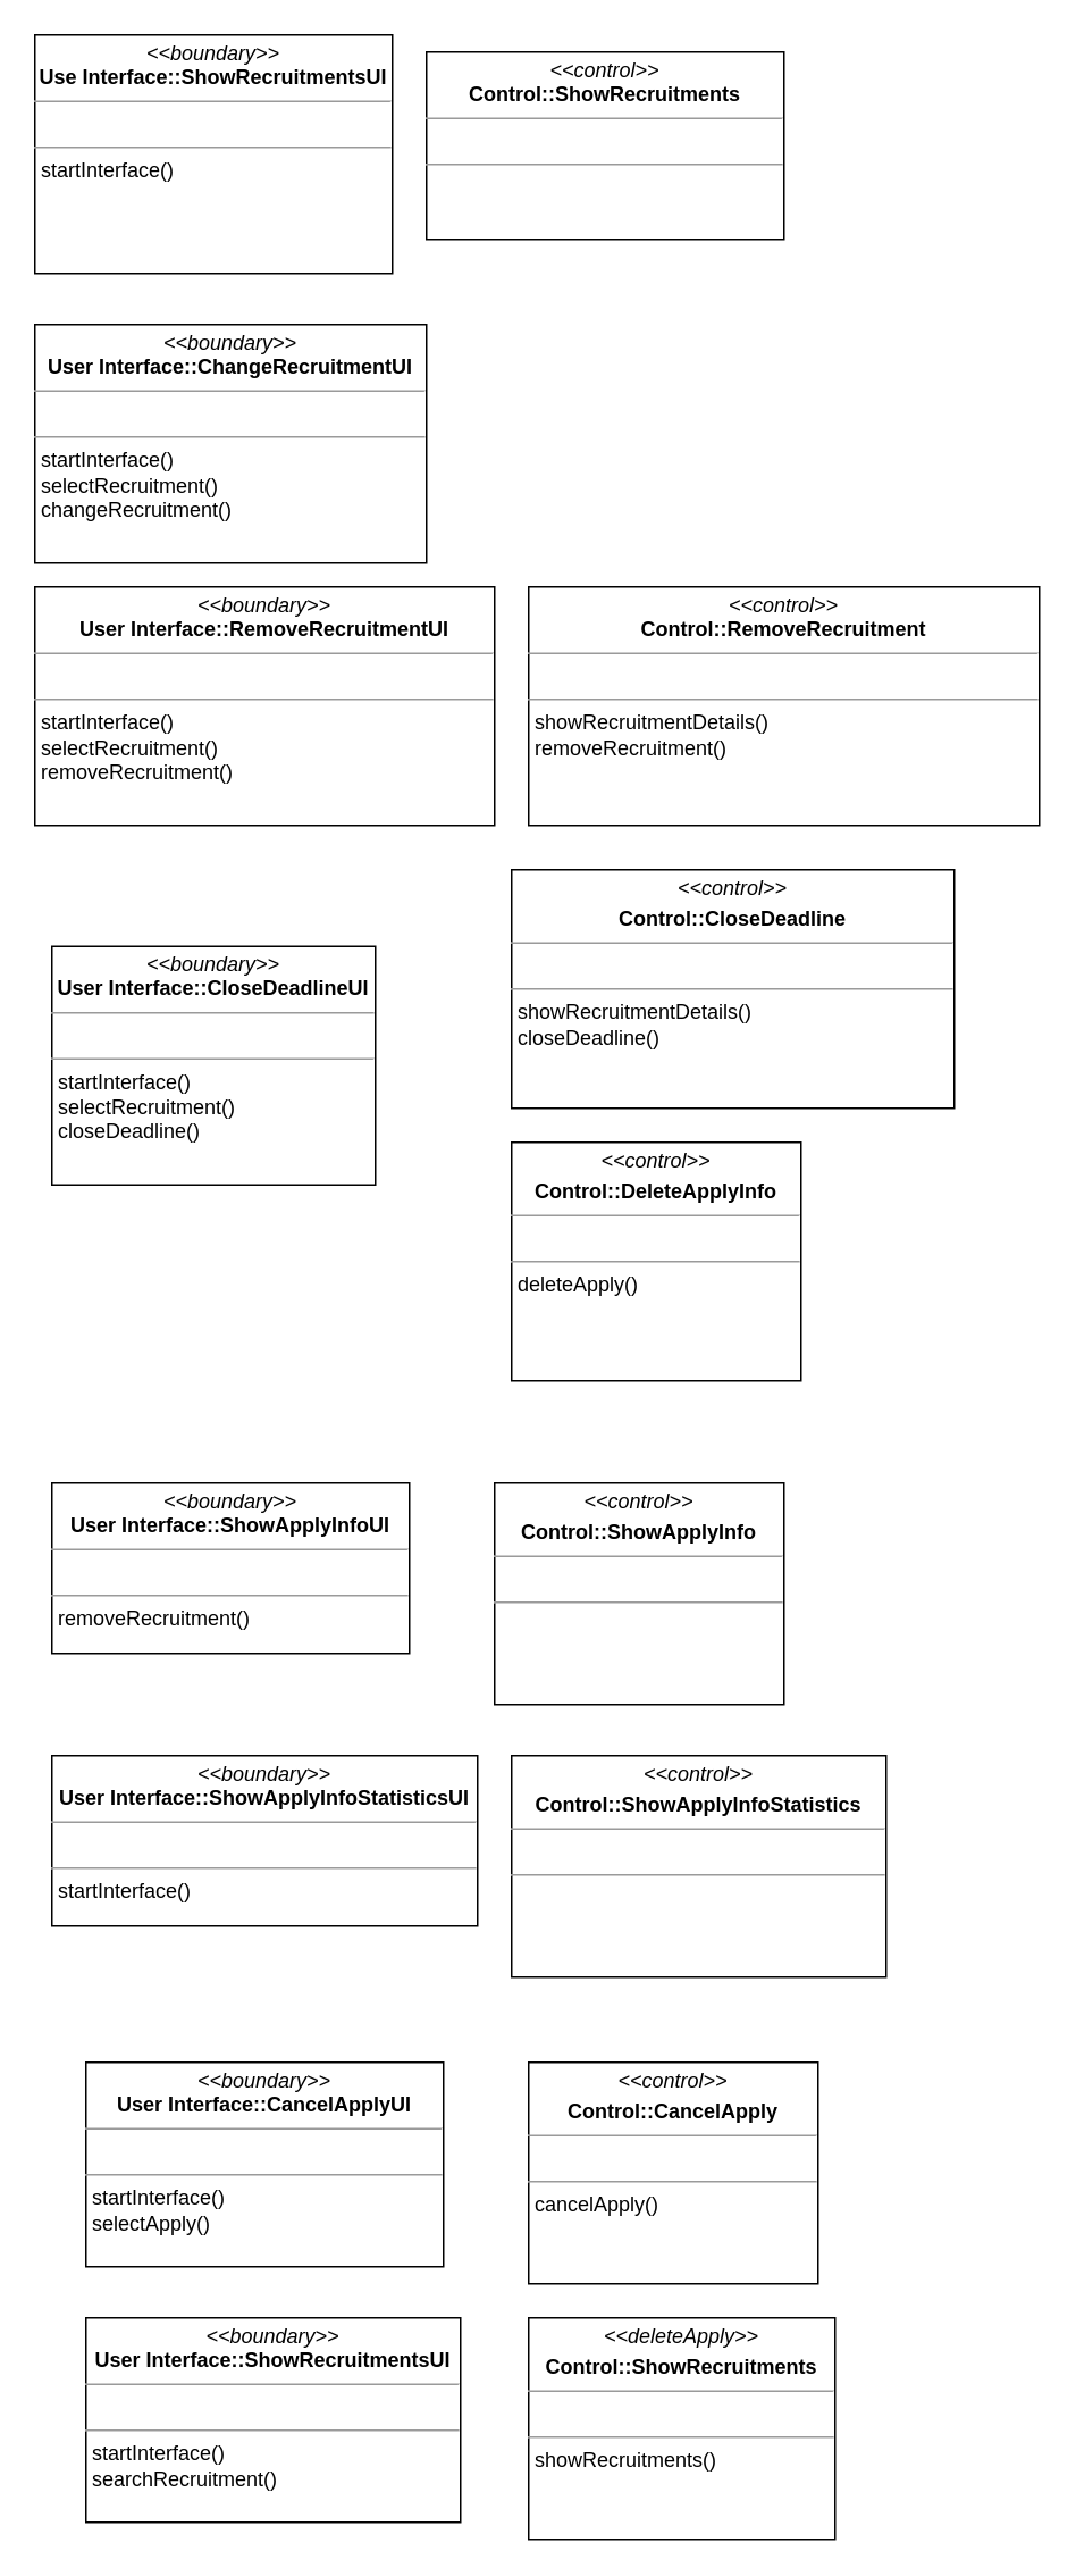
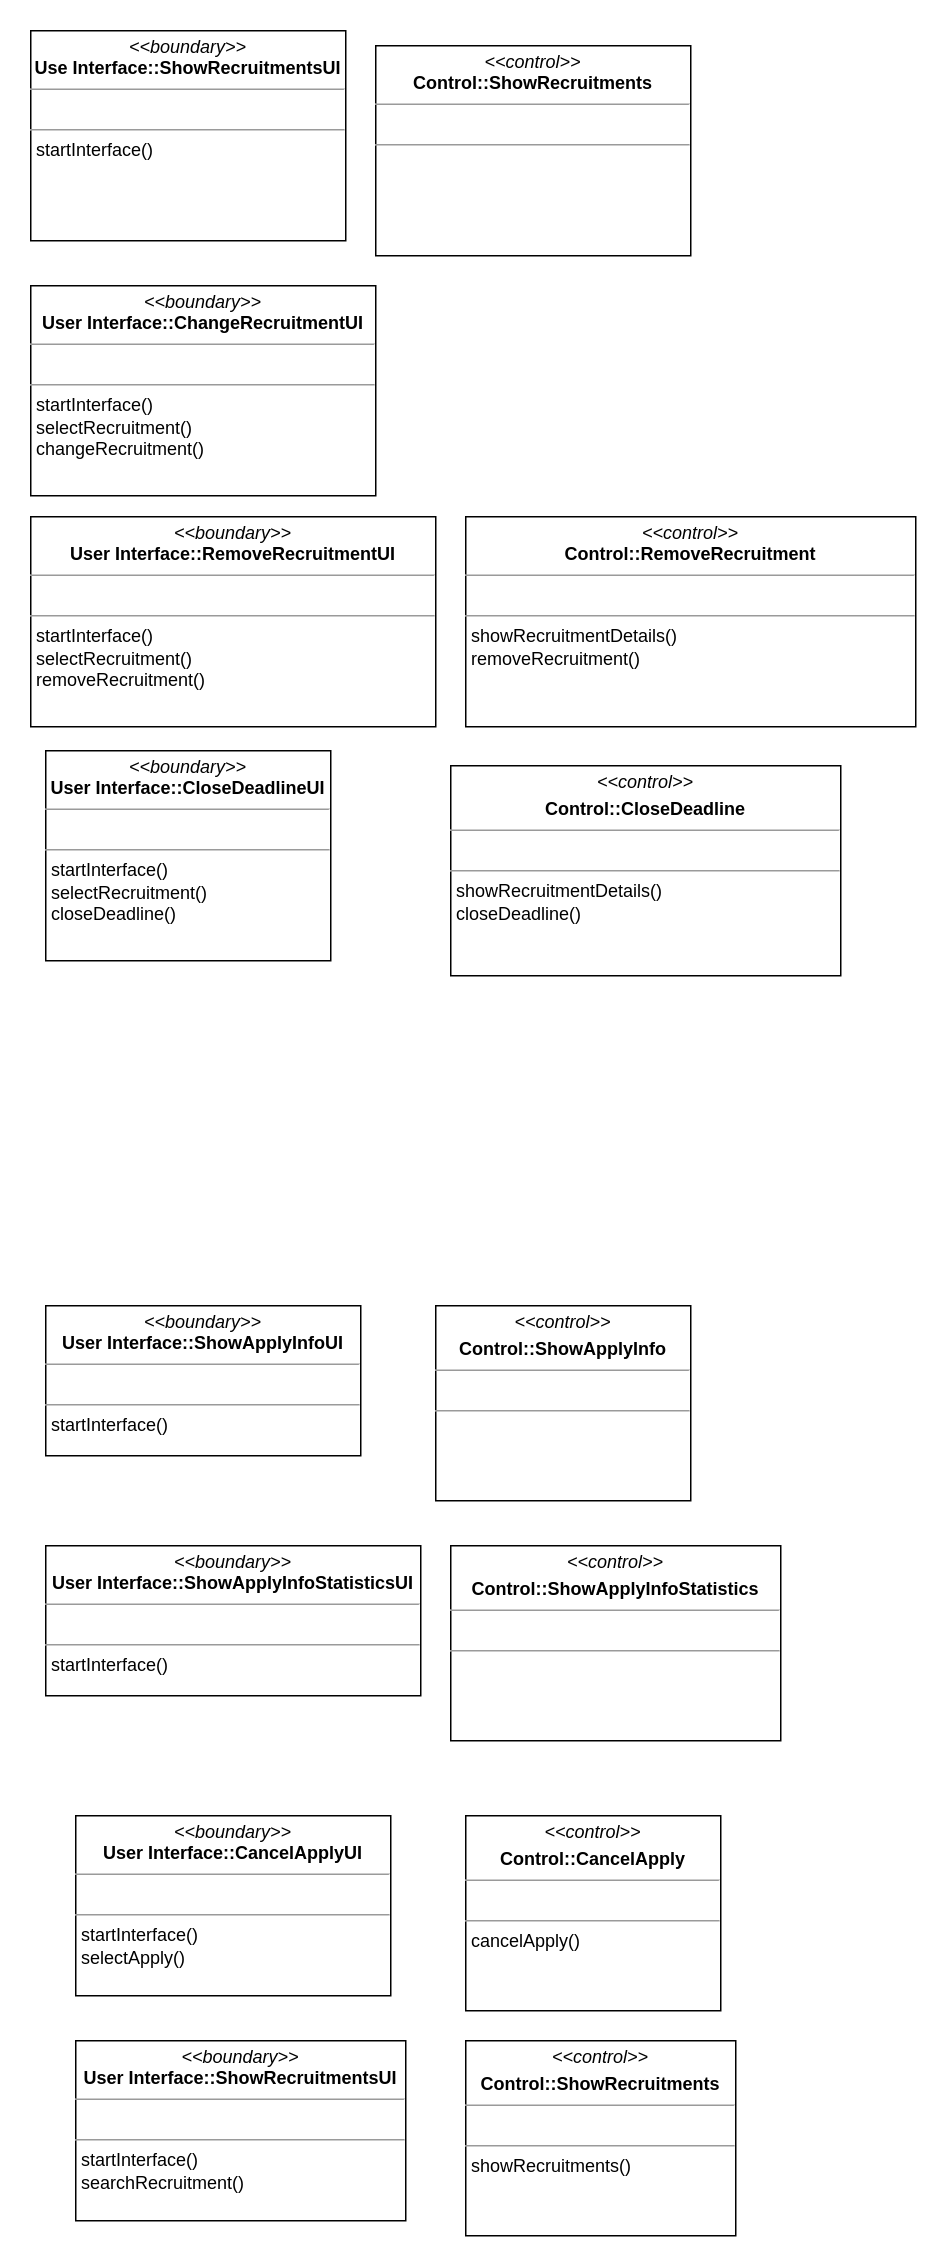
- <mxCell id="6" value="&lt;p style=&quot;margin:0px;margin-top:4px;text-align:center;&quot;&gt;&lt;i&gt;&amp;lt;&amp;lt;control&amp;gt;&amp;gt;&lt;/i&gt;&lt;br&gt;&lt;b style=&quot;border-color: var(--border-color);&quot;&gt;Control&lt;/b&gt;&lt;b&gt;::ShowRecruitments&lt;/b&gt;&lt;/p&gt;&lt;hr size=&quot;1&quot;&gt;&lt;p style=&quot;margin:0px;margin-left:4px;&quot;&gt;&lt;br&gt;&lt;/p&gt;&lt;hr size=&quot;1&quot;&gt;&lt;p style=&quot;margin:0px;margin-left:4px;&quot;&gt;&lt;br&gt;&lt;/p&gt;" style="verticalAlign=top;align=left;overflow=fill;fontSize=12;fontFamily=Helvetica;html=1;" parent="1" vertex="1"><mxGeometry x="250" y="30" width="210" height="110" as="geometry" /></mxCell>
+ <mxCell id="6" value="&lt;p style=&quot;margin:0px;margin-top:4px;text-align:center;&quot;&gt;&lt;i&gt;&amp;lt;&amp;lt;control&amp;gt;&amp;gt;&lt;/i&gt;&lt;br&gt;&lt;b style=&quot;border-color: var(--border-color);&quot;&gt;Control&lt;/b&gt;&lt;b&gt;::ShowRecruitments&lt;/b&gt;&lt;/p&gt;&lt;hr size=&quot;1&quot;&gt;&lt;p style=&quot;margin:0px;margin-left:4px;&quot;&gt;&lt;br&gt;&lt;/p&gt;&lt;hr size=&quot;1&quot;&gt;&lt;p style=&quot;margin:0px;margin-left:4px;&quot;&gt;&lt;br&gt;&lt;/p&gt;" style="verticalAlign=top;align=left;overflow=fill;fontSize=12;fontFamily=Helvetica;html=1;" parent="1" vertex="1"><mxGeometry x="250" y="30" width="210" height="140" as="geometry" /></mxCell>
- <mxCell id="4" value="&lt;p style=&quot;margin:0px;margin-top:4px;text-align:center;&quot;&gt;&lt;i&gt;&amp;lt;&amp;lt;boundary&amp;gt;&amp;gt;&lt;/i&gt;&lt;br&gt;&lt;b&gt;User Interface::CloseDeadlineUI&lt;/b&gt;&lt;/p&gt;&lt;hr size=&quot;1&quot;&gt;&lt;p style=&quot;margin:0px;margin-left:4px;&quot;&gt;&lt;br&gt;&lt;/p&gt;&lt;hr size=&quot;1&quot;&gt;&lt;p style=&quot;margin:0px;margin-left:4px;&quot;&gt;startInterface()&lt;br&gt;&lt;/p&gt;&lt;p style=&quot;margin:0px;margin-left:4px;&quot;&gt;selectRecruitment()&lt;/p&gt;&lt;p style=&quot;margin:0px;margin-left:4px;&quot;&gt;closeDeadline()&lt;/p&gt;" style="verticalAlign=top;align=left;overflow=fill;fontSize=12;fontFamily=Helvetica;html=1;" parent="1" vertex="1"><mxGeometry x="30" y="555" width="190" height="140" as="geometry" /></mxCell>
+ <mxCell id="4" value="&lt;p style=&quot;margin:0px;margin-top:4px;text-align:center;&quot;&gt;&lt;i&gt;&amp;lt;&amp;lt;boundary&amp;gt;&amp;gt;&lt;/i&gt;&lt;br&gt;&lt;b&gt;User Interface::CloseDeadlineUI&lt;/b&gt;&lt;/p&gt;&lt;hr size=&quot;1&quot;&gt;&lt;p style=&quot;margin:0px;margin-left:4px;&quot;&gt;&lt;br&gt;&lt;/p&gt;&lt;hr size=&quot;1&quot;&gt;&lt;p style=&quot;margin:0px;margin-left:4px;&quot;&gt;startInterface()&lt;br&gt;&lt;/p&gt;&lt;p style=&quot;margin:0px;margin-left:4px;&quot;&gt;selectRecruitment()&lt;/p&gt;&lt;p style=&quot;margin:0px;margin-left:4px;&quot;&gt;closeDeadline()&lt;/p&gt;" style="verticalAlign=top;align=left;overflow=fill;fontSize=12;fontFamily=Helvetica;html=1;" parent="1" vertex="1"><mxGeometry x="30" y="500" width="190" height="140" as="geometry" /></mxCell>
- <mxCell id="9" value="&lt;p style=&quot;margin:0px;margin-top:4px;text-align:center;&quot;&gt;&lt;i&gt;&amp;lt;&amp;lt;&lt;/i&gt;&lt;i style=&quot;border-color: var(--border-color);&quot;&gt;control&lt;/i&gt;&lt;i&gt;&amp;gt;&amp;gt;&lt;/i&gt;&lt;/p&gt;&lt;p style=&quot;margin:0px;margin-top:4px;text-align:center;&quot;&gt;&lt;b&gt;Control::DeleteApplyInfo&lt;/b&gt;&lt;/p&gt;&lt;hr size=&quot;1&quot;&gt;&lt;p style=&quot;margin:0px;margin-left:4px;&quot;&gt;&lt;br&gt;&lt;/p&gt;&lt;hr size=&quot;1&quot;&gt;&lt;p style=&quot;margin:0px;margin-left:4px;&quot;&gt;deleteApply()&lt;/p&gt;" style="verticalAlign=top;align=left;overflow=fill;fontSize=12;fontFamily=Helvetica;html=1;" parent="1" vertex="1"><mxGeometry x="300" y="670" width="170" height="140" as="geometry" /></mxCell>
- <mxCell id="10" value="&lt;p style=&quot;margin:0px;margin-top:4px;text-align:center;&quot;&gt;&lt;i&gt;&amp;lt;&amp;lt;boundary&amp;gt;&amp;gt;&lt;/i&gt;&lt;br&gt;&lt;b&gt;User Interface::ShowApplyInfoUI&lt;/b&gt;&lt;/p&gt;&lt;hr size=&quot;1&quot;&gt;&lt;p style=&quot;margin:0px;margin-left:4px;&quot;&gt;&lt;br&gt;&lt;/p&gt;&lt;hr size=&quot;1&quot;&gt;&lt;p style=&quot;margin:0px;margin-left:4px;&quot;&gt;removeRecruitment()&lt;/p&gt;" style="verticalAlign=top;align=left;overflow=fill;fontSize=12;fontFamily=Helvetica;html=1;" parent="1" vertex="1"><mxGeometry x="30" y="870" width="210" height="100" as="geometry" /></mxCell>
+ <mxCell id="10" value="&lt;p style=&quot;margin:0px;margin-top:4px;text-align:center;&quot;&gt;&lt;i&gt;&amp;lt;&amp;lt;boundary&amp;gt;&amp;gt;&lt;/i&gt;&lt;br&gt;&lt;b&gt;User Interface::ShowApplyInfoUI&lt;/b&gt;&lt;/p&gt;&lt;hr size=&quot;1&quot;&gt;&lt;p style=&quot;margin:0px;margin-left:4px;&quot;&gt;&lt;br&gt;&lt;/p&gt;&lt;hr size=&quot;1&quot;&gt;&lt;p style=&quot;margin:0px;margin-left:4px;&quot;&gt;startInterface()&lt;/p&gt;" style="verticalAlign=top;align=left;overflow=fill;fontSize=12;fontFamily=Helvetica;html=1;" parent="1" vertex="1"><mxGeometry x="30" y="870" width="210" height="100" as="geometry" /></mxCell>
- <mxCell id="17" value="&lt;p style=&quot;margin:0px;margin-top:4px;text-align:center;&quot;&gt;&lt;i&gt;&amp;lt;&amp;lt;&lt;/i&gt;&lt;i style=&quot;border-color: var(--border-color);&quot;&gt;deleteApply&lt;/i&gt;&lt;i&gt;&amp;gt;&amp;gt;&lt;/i&gt;&lt;/p&gt;&lt;p style=&quot;margin:0px;margin-top:4px;text-align:center;&quot;&gt;&lt;b&gt;Control::ShowRecruitments&lt;/b&gt;&lt;/p&gt;&lt;hr size=&quot;1&quot;&gt;&lt;p style=&quot;margin:0px;margin-left:4px;&quot;&gt;&lt;br&gt;&lt;/p&gt;&lt;hr size=&quot;1&quot;&gt;&lt;p style=&quot;margin:0px;margin-left:4px;&quot;&gt;showRecruitments()&lt;/p&gt;" style="verticalAlign=top;align=left;overflow=fill;fontSize=12;fontFamily=Helvetica;html=1;" parent="1" vertex="1"><mxGeometry x="310" y="1360" width="180" height="130" as="geometry" /></mxCell>
+ <mxCell id="17" value="&lt;p style=&quot;margin:0px;margin-top:4px;text-align:center;&quot;&gt;&lt;i&gt;&amp;lt;&amp;lt;&lt;/i&gt;&lt;i style=&quot;border-color: var(--border-color);&quot;&gt;control&lt;/i&gt;&lt;i&gt;&amp;gt;&amp;gt;&lt;/i&gt;&lt;/p&gt;&lt;p style=&quot;margin:0px;margin-top:4px;text-align:center;&quot;&gt;&lt;b&gt;Control::ShowRecruitments&lt;/b&gt;&lt;/p&gt;&lt;hr size=&quot;1&quot;&gt;&lt;p style=&quot;margin:0px;margin-left:4px;&quot;&gt;&lt;br&gt;&lt;/p&gt;&lt;hr size=&quot;1&quot;&gt;&lt;p style=&quot;margin:0px;margin-left:4px;&quot;&gt;showRecruitments()&lt;/p&gt;" style="verticalAlign=top;align=left;overflow=fill;fontSize=12;fontFamily=Helvetica;html=1;" parent="1" vertex="1"><mxGeometry x="310" y="1360" width="180" height="130" as="geometry" /></mxCell>
